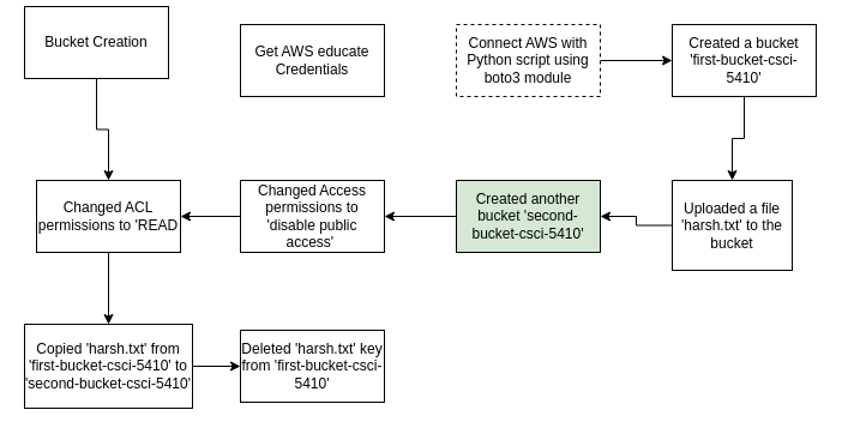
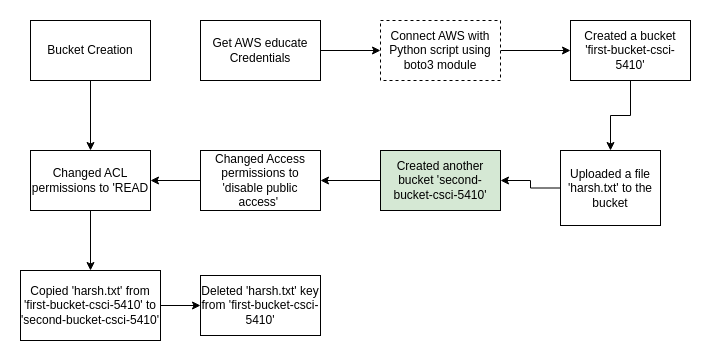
- <mxCell id="3" value="Bucket Creation" style="rounded=0;whiteSpace=wrap;html=1;" vertex="1" parent="1"><mxGeometry x="20" y="5" width="120" height="60" as="geometry" /></mxCell>
+ <mxCell id="3" value="Bucket Creation" style="rounded=0;whiteSpace=wrap;html=1;" vertex="1" parent="1"><mxGeometry x="30" y="20" width="120" height="60" as="geometry" /></mxCell>
+ <mxCell id="6" value="" style="edgeStyle=orthogonalEdgeStyle;rounded=0;orthogonalLoop=1;jettySize=auto;html=1;" edge="1" parent="1" source="7" target="5"><mxGeometry relative="1" as="geometry" /></mxCell>
- <mxCell id="9" value="Created a bucket 'first-bucket-csci-5410'" style="rounded=0;whiteSpace=wrap;html=1;" vertex="1" parent="1"><mxGeometry x="560" y="20" width="120" height="60" as="geometry" /></mxCell>
+ <mxCell id="9" value="Created a bucket 'first-bucket-csci-5410'" style="rounded=0;whiteSpace=wrap;html=1;" vertex="1" parent="1"><mxGeometry x="570" y="20" width="120" height="60" as="geometry" /></mxCell>
